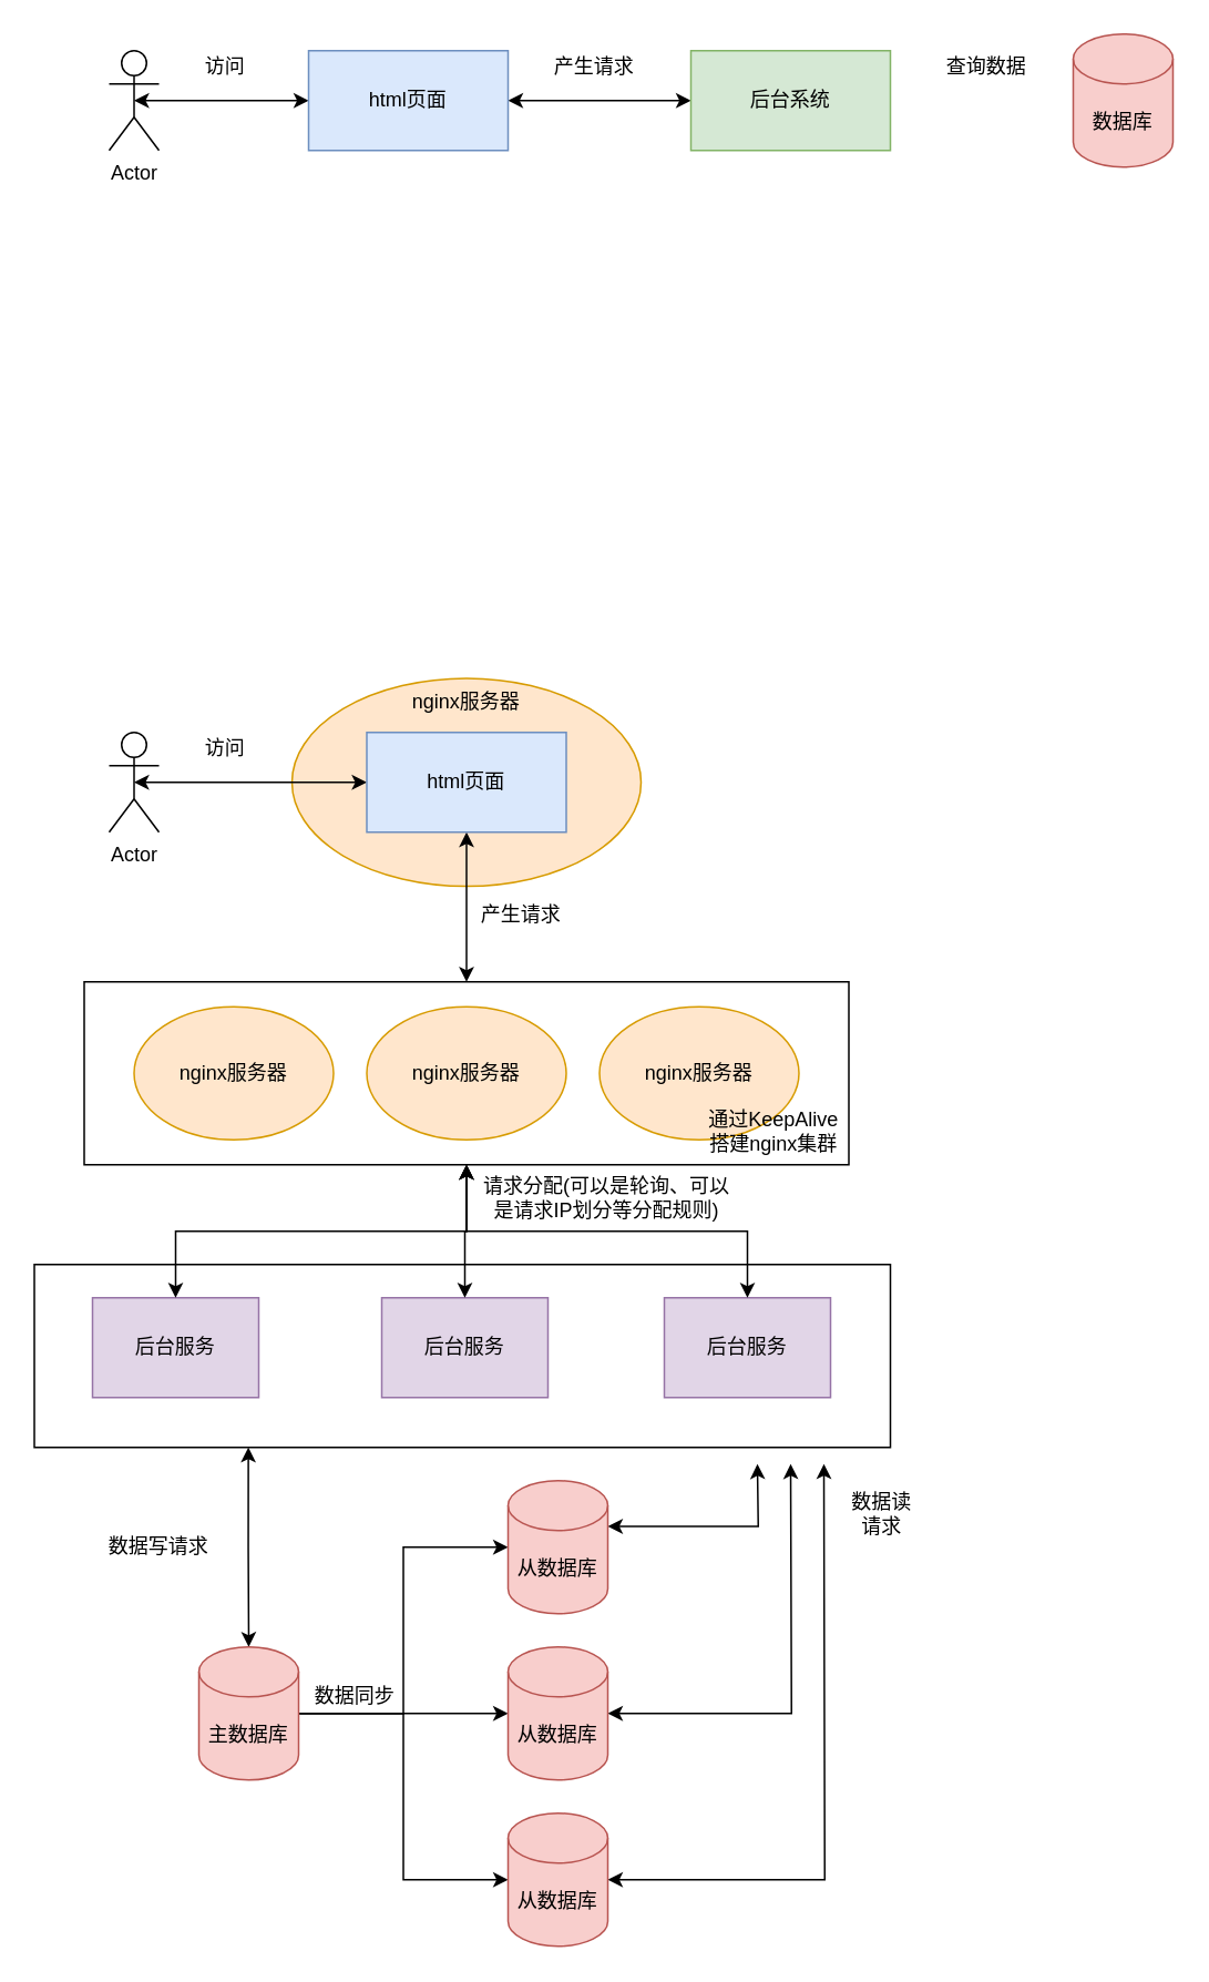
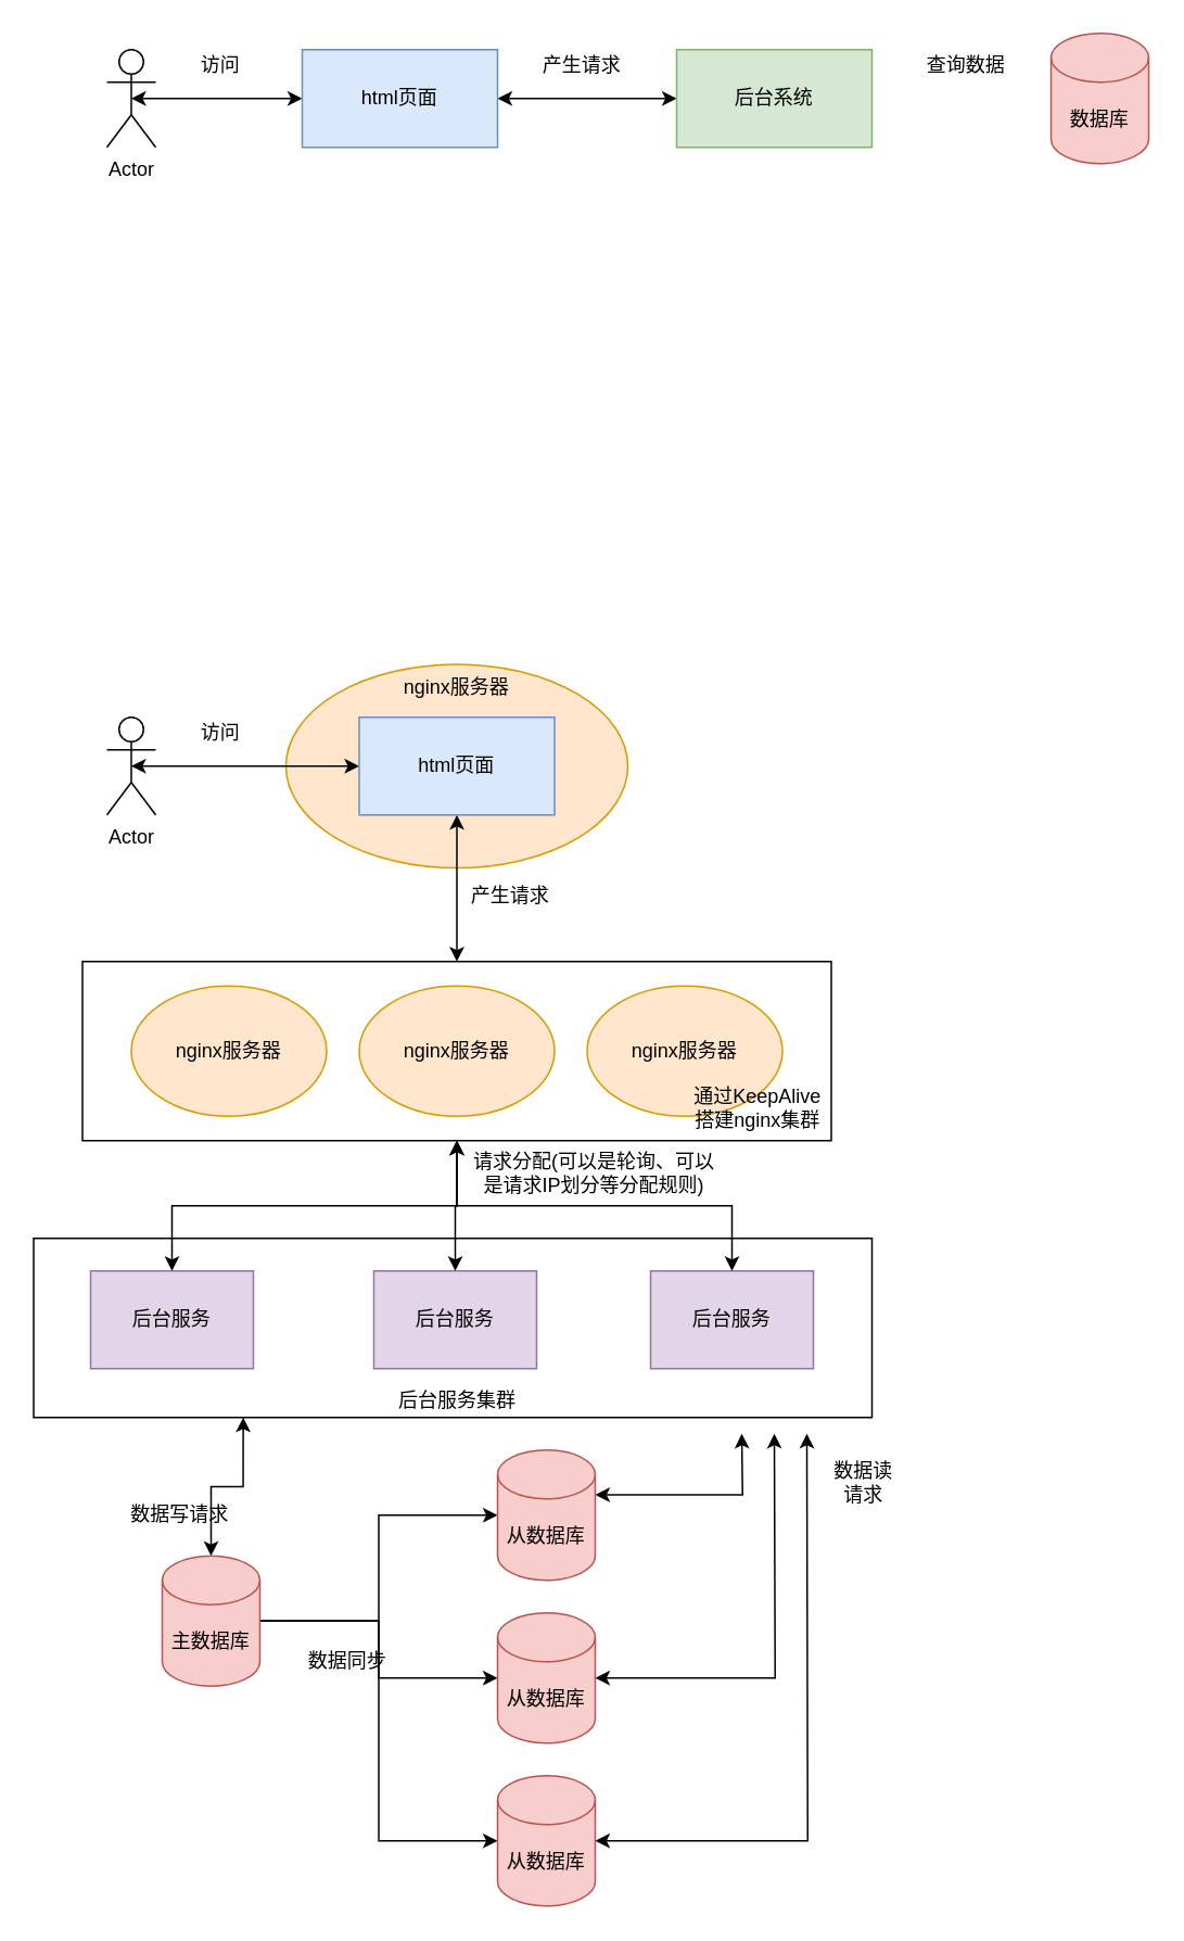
+ <mxCell id="33" value="后台服务集群" style="text;html=1;strokeColor=none;fillColor=none;align=center;verticalAlign=middle;whiteSpace=wrap;rounded=0;" vertex="1" parent="1"><mxGeometry x="241.5" y="850" width="77" height="20" as="geometry" /></mxCell>
- <mxCell id="45" value="数据写请求" style="text;html=1;strokeColor=none;fillColor=none;align=center;verticalAlign=middle;whiteSpace=wrap;rounded=0;" vertex="1" parent="1"><mxGeometry x="60" y="920" width="70" height="20" as="geometry" /></mxCell>
+ <mxCell id="45" value="数据写请求" style="text;html=1;strokeColor=none;fillColor=none;align=center;verticalAlign=middle;whiteSpace=wrap;rounded=0;" vertex="1" parent="1"><mxGeometry x="75" y="920" width="70" height="20" as="geometry" /></mxCell>
- <mxCell id="37" value="主数据库" style="shape=cylinder3;whiteSpace=wrap;html=1;boundedLbl=1;backgroundOutline=1;size=15;fillColor=#f8cecc;strokeColor=#b85450;" vertex="1" parent="1"><mxGeometry x="119" y="990" width="60" height="80" as="geometry" /></mxCell>
+ <mxCell id="37" value="主数据库" style="shape=cylinder3;whiteSpace=wrap;html=1;boundedLbl=1;backgroundOutline=1;size=15;fillColor=#f8cecc;strokeColor=#b85450;" vertex="1" parent="1"><mxGeometry x="99" y="955" width="60" height="80" as="geometry" /></mxCell>
